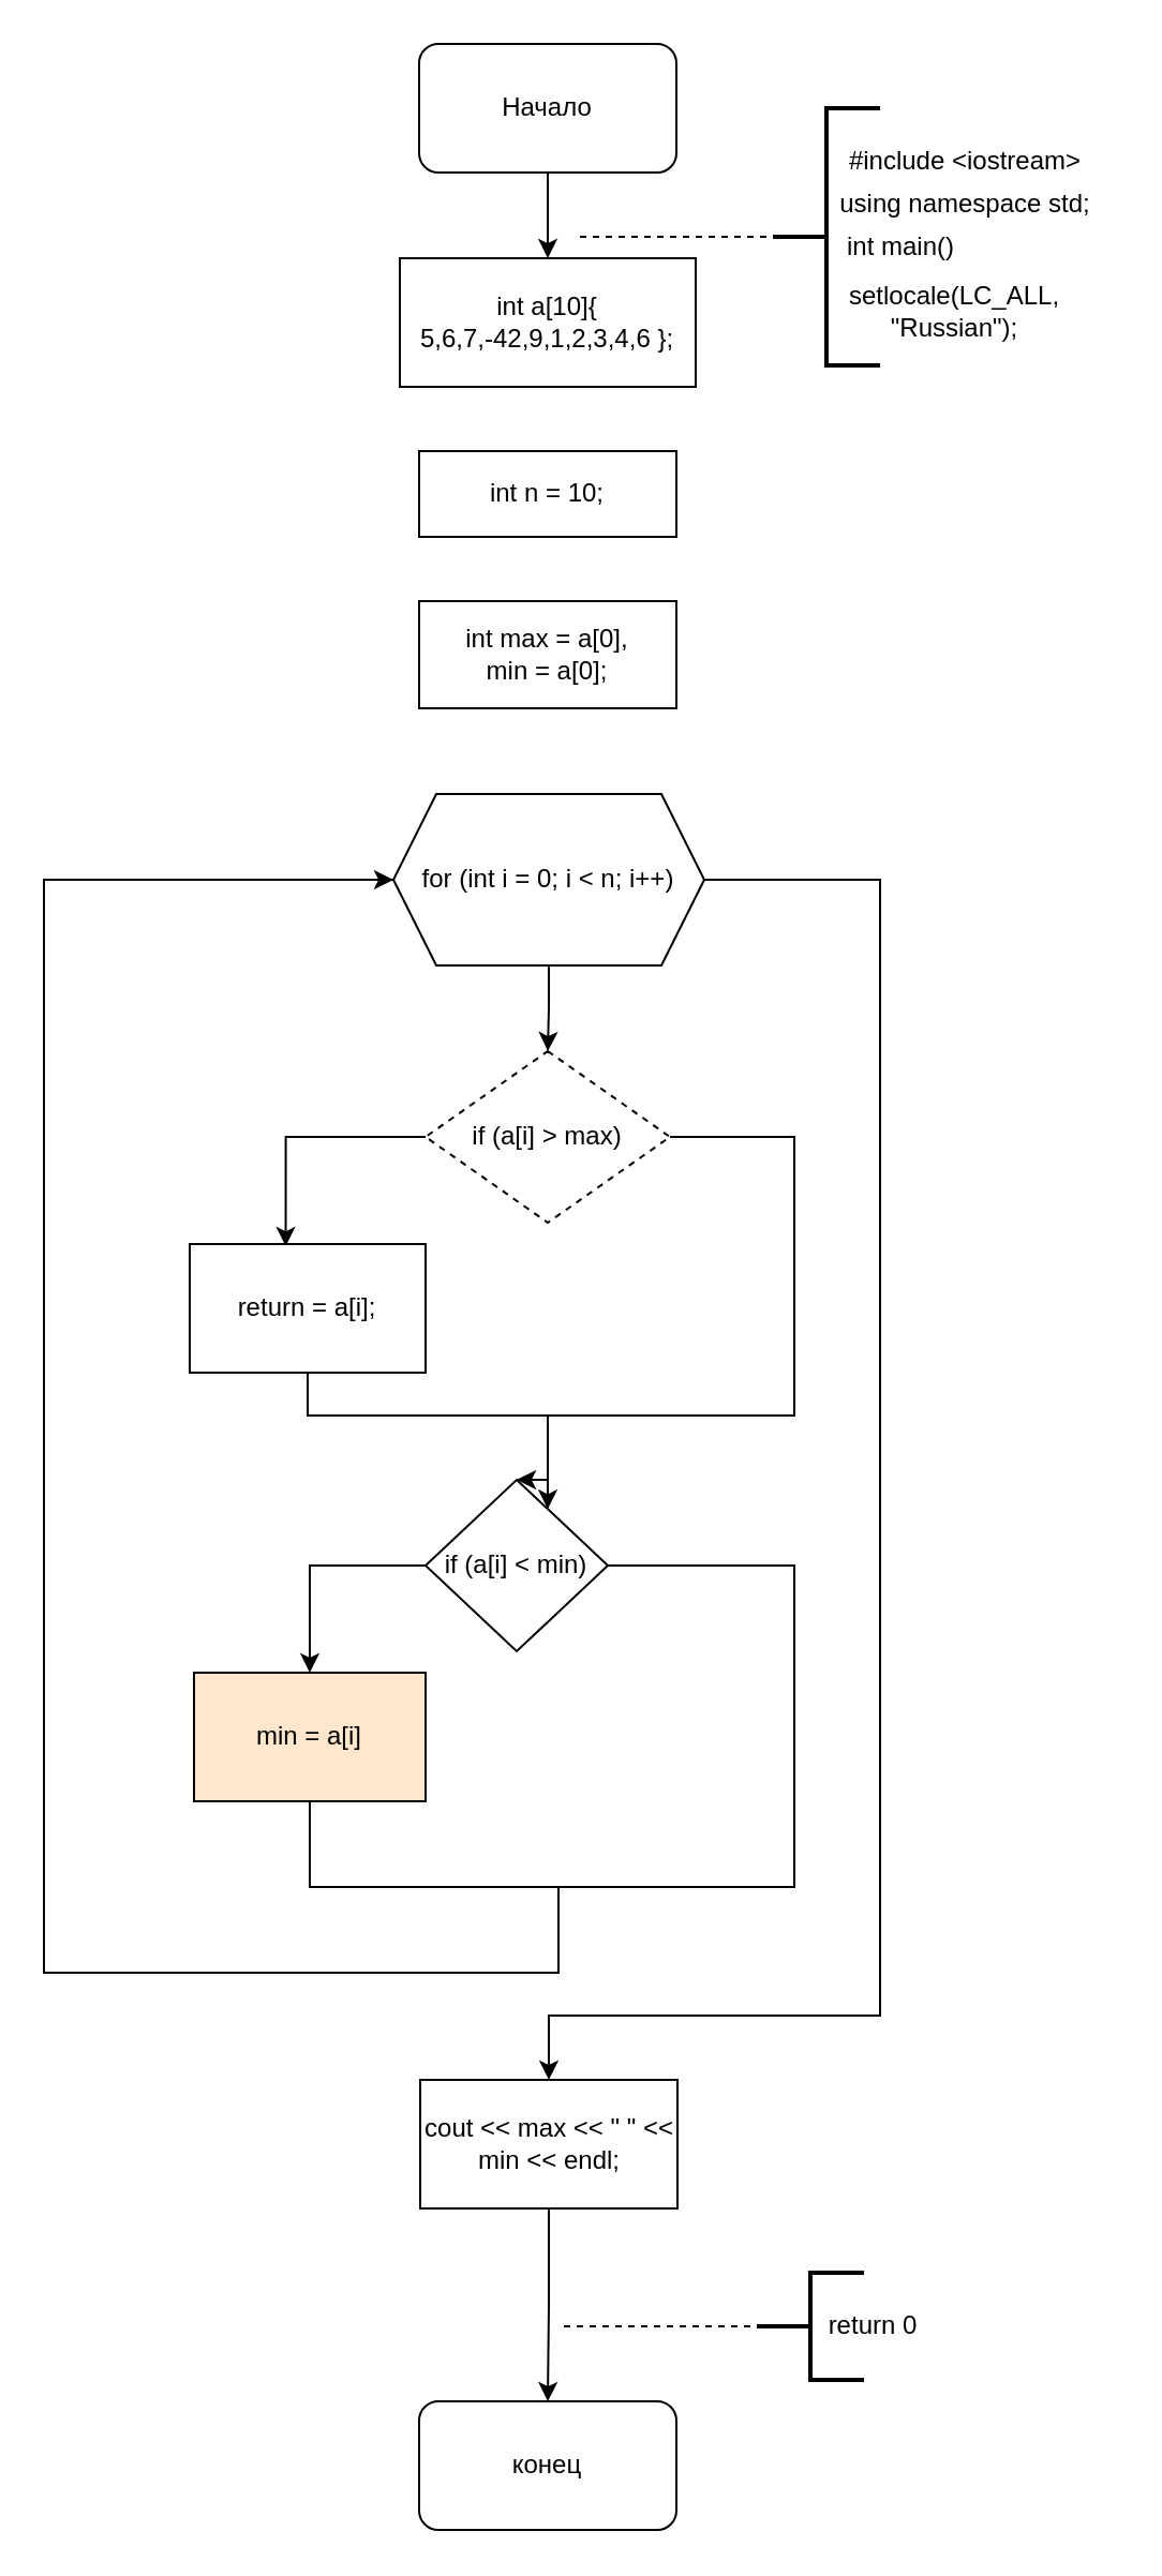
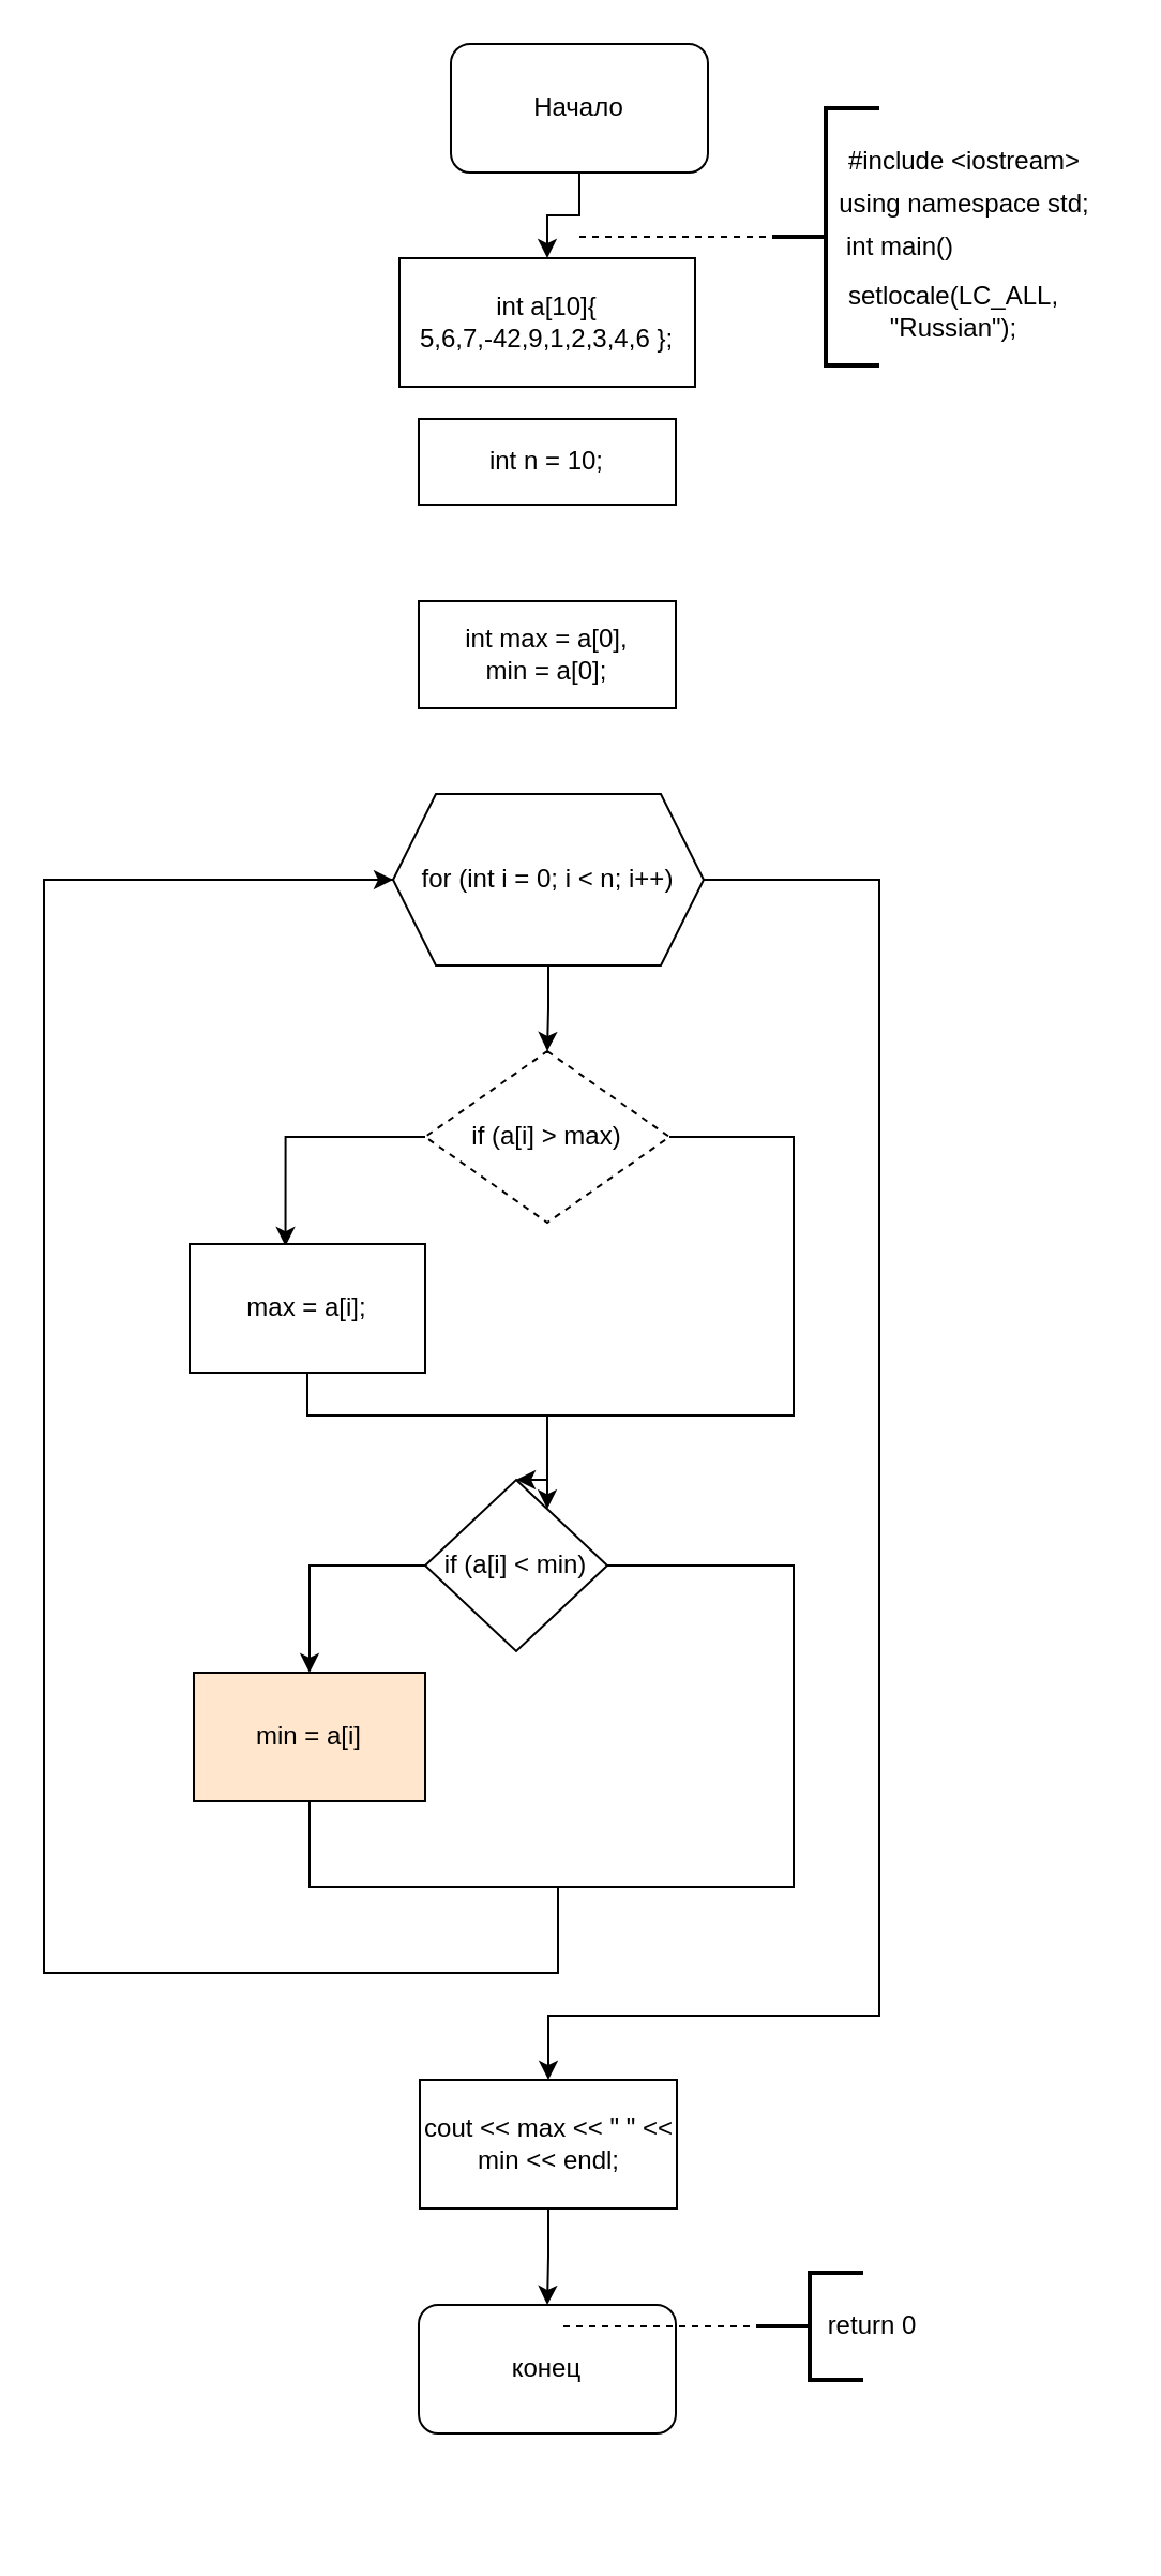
- <mxCell id="3" value="Начало" style="rounded=1;whiteSpace=wrap;html=1;" vertex="1" parent="1"><mxGeometry x="195" y="20" width="120" height="60" as="geometry" /></mxCell>
+ <mxCell id="3" value="Начало" style="rounded=1;whiteSpace=wrap;html=1;" vertex="1" parent="1"><mxGeometry x="210" y="20" width="120" height="60" as="geometry" /></mxCell>
- <mxCell id="11" value="int n = 10;" style="rounded=0;whiteSpace=wrap;html=1;" vertex="1" parent="1"><mxGeometry x="195" y="210" width="120" height="40" as="geometry" /></mxCell>
+ <mxCell id="11" value="int n = 10;" style="rounded=0;whiteSpace=wrap;html=1;" vertex="1" parent="1"><mxGeometry x="195" y="195" width="120" height="40" as="geometry" /></mxCell>
- <mxCell id="20" value="return = a[i];" style="rounded=0;whiteSpace=wrap;html=1;" vertex="1" parent="1"><mxGeometry x="88" y="580" width="110" height="60" as="geometry" /></mxCell>
+ <mxCell id="20" value="max = a[i];" style="rounded=0;whiteSpace=wrap;html=1;" vertex="1" parent="1"><mxGeometry x="88" y="580" width="110" height="60" as="geometry" /></mxCell>
- <mxCell id="28" value="конец" style="rounded=1;whiteSpace=wrap;html=1;" vertex="1" parent="1"><mxGeometry x="195" y="1120" width="120" height="60" as="geometry" /></mxCell>
+ <mxCell id="28" value="конец" style="rounded=1;whiteSpace=wrap;html=1;" vertex="1" parent="1"><mxGeometry x="195" y="1075" width="120" height="60" as="geometry" /></mxCell>
